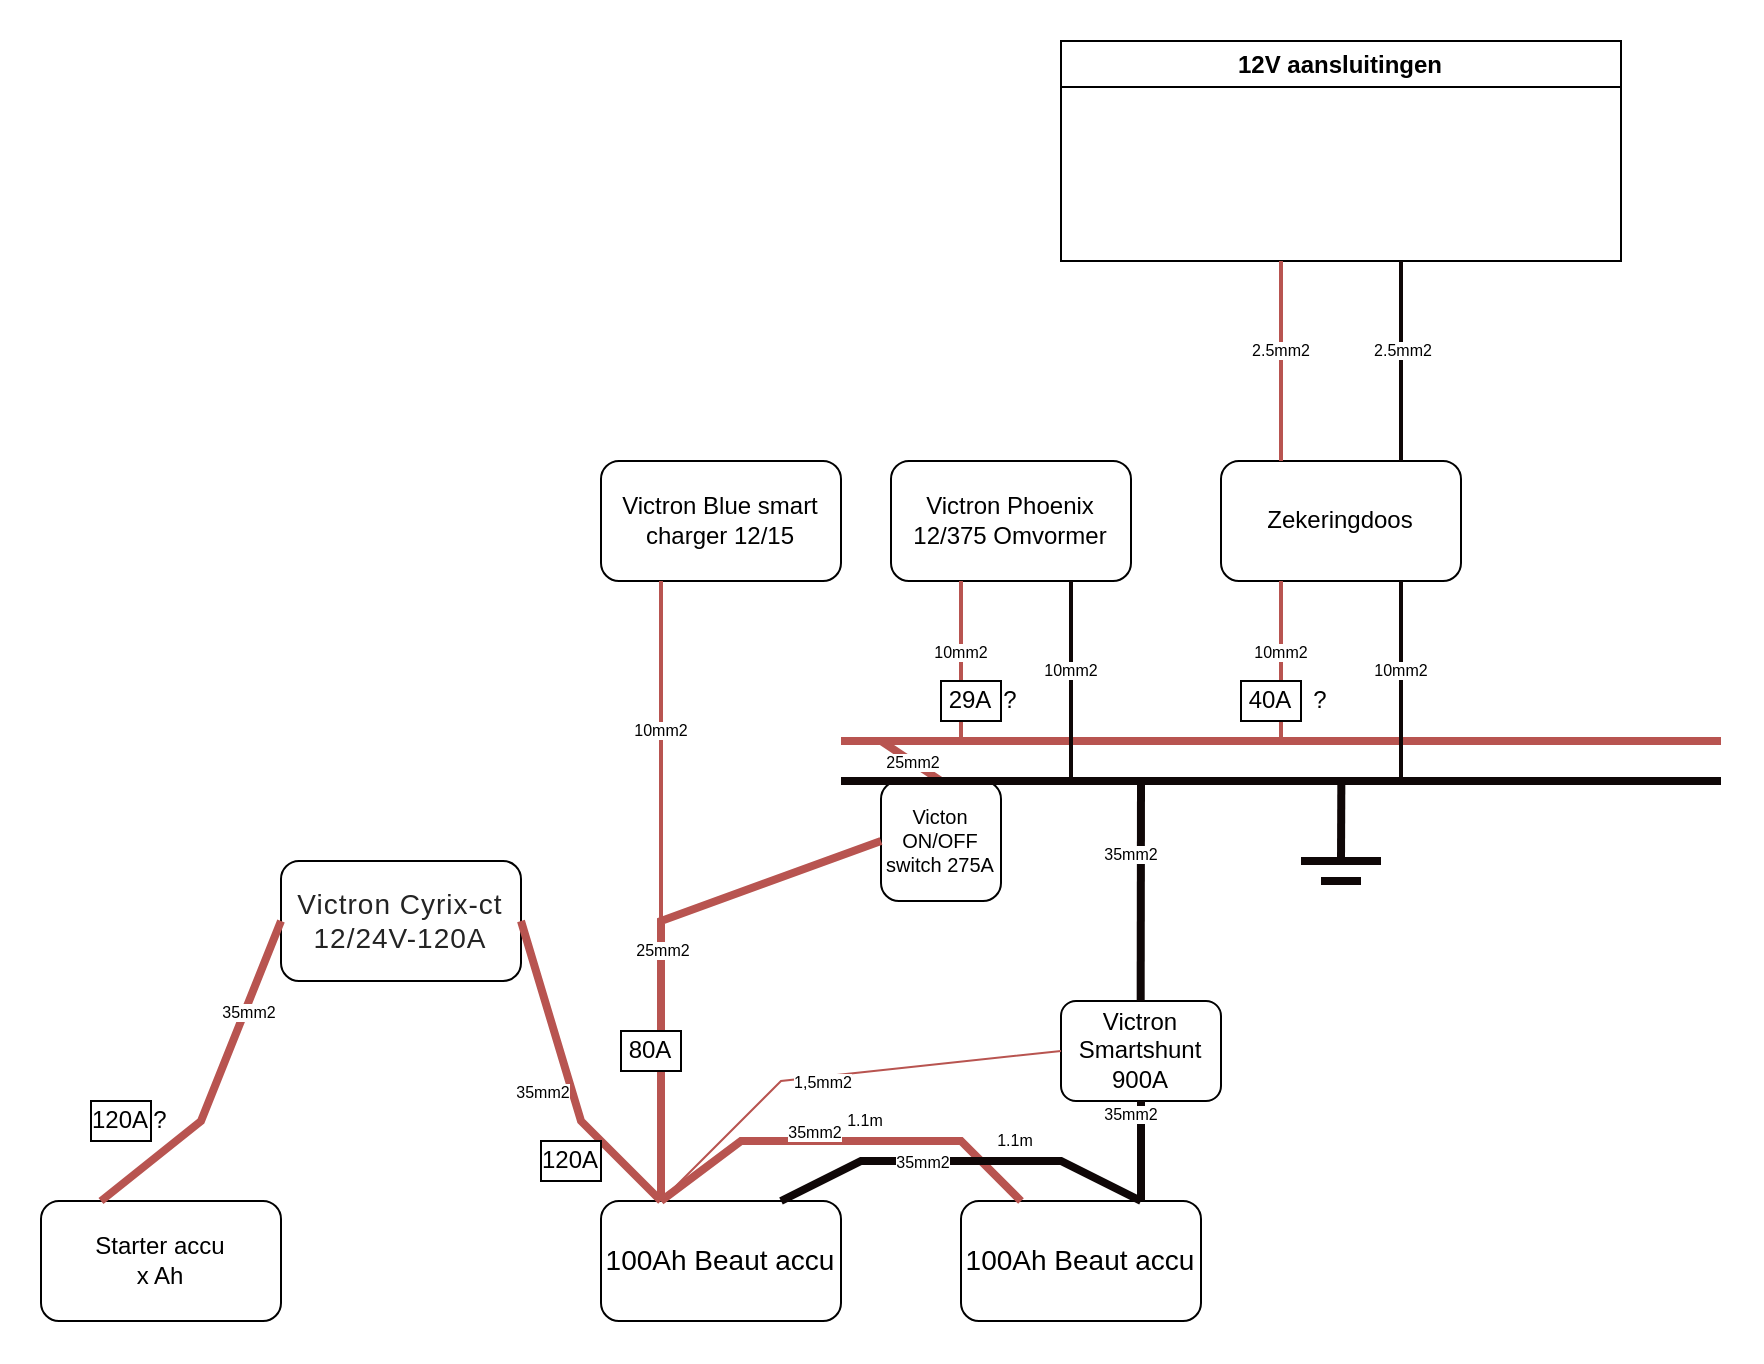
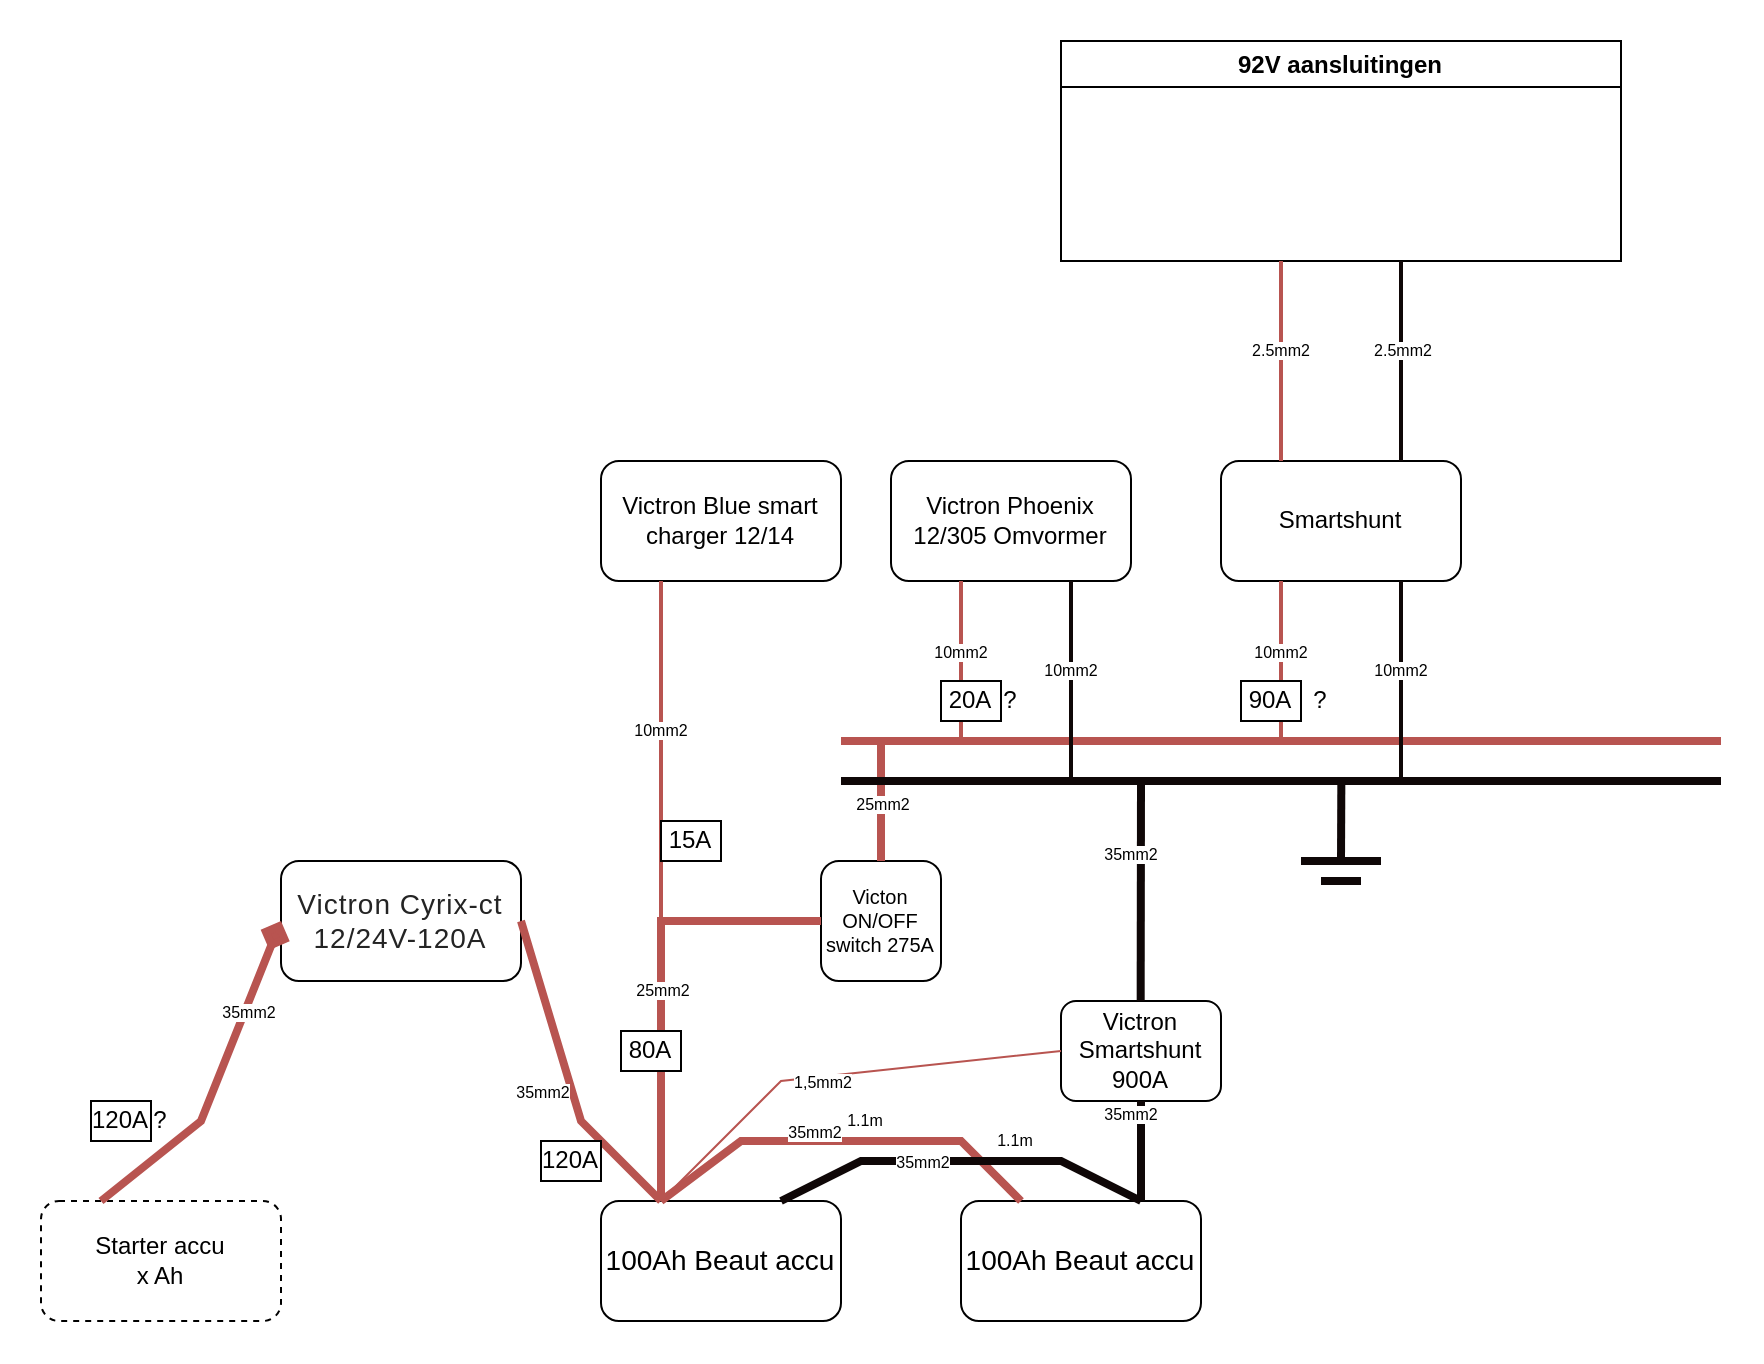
- <mxCell id="53" value="12V aansluitingen" style="swimlane;" parent="1" vertex="1"><mxGeometry x="530" y="20" width="280" height="110" as="geometry" /></mxCell>
+ <mxCell id="53" value="92V aansluitingen" style="swimlane;" parent="1" vertex="1"><mxGeometry x="530" y="20" width="280" height="110" as="geometry" /></mxCell>
- <mxCell id="8" value="Victron Blue smart charger 12/15" style="rounded=1;whiteSpace=wrap;html=1;fontFamily=Helvetica;fontSize=12;" parent="1" vertex="1"><mxGeometry x="300" y="230" width="120" height="60" as="geometry" /></mxCell>
+ <mxCell id="8" value="Victron Blue smart charger 12/14" style="rounded=1;whiteSpace=wrap;html=1;fontFamily=Helvetica;fontSize=12;" parent="1" vertex="1"><mxGeometry x="300" y="230" width="120" height="60" as="geometry" /></mxCell>
- <mxCell id="9" value="Victron Phoenix 12/375 Omvormer" style="rounded=1;whiteSpace=wrap;html=1;fontFamily=Helvetica;fontSize=12;" parent="1" vertex="1"><mxGeometry x="445" y="230" width="120" height="60" as="geometry" /></mxCell>
+ <mxCell id="9" value="Victron Phoenix 12/305 Omvormer" style="rounded=1;whiteSpace=wrap;html=1;fontFamily=Helvetica;fontSize=12;" parent="1" vertex="1"><mxGeometry x="445" y="230" width="120" height="60" as="geometry" /></mxCell>
- <mxCell id="44" value="Zekeringdoos" style="rounded=1;whiteSpace=wrap;html=1;" parent="1" vertex="1"><mxGeometry x="610" y="230" width="120" height="60" as="geometry" /></mxCell>
+ <mxCell id="44" value="Smartshunt" style="rounded=1;whiteSpace=wrap;html=1;" parent="1" vertex="1"><mxGeometry x="610" y="230" width="120" height="60" as="geometry" /></mxCell>
- <mxCell id="50" value="29A" style="rounded=0;whiteSpace=wrap;html=1;fontFamily=Helvetica;fontSize=12;" parent="1" vertex="1"><mxGeometry x="470" y="340" width="30" height="20" as="geometry" /></mxCell>
+ <mxCell id="50" value="20A" style="rounded=0;whiteSpace=wrap;html=1;fontFamily=Helvetica;fontSize=12;" parent="1" vertex="1"><mxGeometry x="470" y="340" width="30" height="20" as="geometry" /></mxCell>
- <mxCell id="47" value="40A" style="rounded=0;whiteSpace=wrap;html=1;fontFamily=Helvetica;fontSize=12;" parent="1" vertex="1"><mxGeometry x="620" y="340" width="30" height="20" as="geometry" /></mxCell>
+ <mxCell id="47" value="90A" style="rounded=0;whiteSpace=wrap;html=1;fontFamily=Helvetica;fontSize=12;" parent="1" vertex="1"><mxGeometry x="620" y="340" width="30" height="20" as="geometry" /></mxCell>
+ <mxCell id="25" value="15A" style="rounded=0;whiteSpace=wrap;html=1;fontFamily=Helvetica;fontSize=12;" parent="1" vertex="1"><mxGeometry x="330" y="410" width="30" height="20" as="geometry" /></mxCell>
- <mxCell id="7" value="Victon ON/OFF switch 275A" style="rounded=1;whiteSpace=wrap;html=1;fontFamily=Helvetica;fontSize=10;" parent="1" vertex="1"><mxGeometry x="440" y="390" width="60" height="60" as="geometry" /></mxCell>
+ <mxCell id="7" value="Victon ON/OFF switch 275A" style="rounded=1;whiteSpace=wrap;html=1;fontFamily=Helvetica;fontSize=10;" parent="1" vertex="1"><mxGeometry x="410" y="430" width="60" height="60" as="geometry" /></mxCell>
- <mxCell id="10" value="" style="endArrow=none;html=1;rounded=0;fontFamily=Helvetica;fontSize=12;exitX=0.25;exitY=0;exitDx=0;exitDy=0;entryX=0;entryY=0.5;entryDx=0;entryDy=0;fillColor=#f8cecc;strokeColor=#b85450;strokeWidth=4;" parent="1" source="2" target="3" edge="1"><mxGeometry width="50" height="50" relative="1" as="geometry"><mxPoint x="520" y="630" as="sourcePoint" /><mxPoint x="570" y="580" as="targetPoint" /><Array as="points"><mxPoint x="100" y="560" /></Array></mxGeometry></mxCell>
+ <mxCell id="10" value="" style="endArrow=diamond;html=1;rounded=0;fontFamily=Helvetica;fontSize=12;exitX=0.25;exitY=0;exitDx=0;exitDy=0;entryX=0;entryY=0.5;entryDx=0;entryDy=0;fillColor=#f8cecc;strokeColor=#b85450;strokeWidth=4;" parent="1" source="2" target="3" edge="1"><mxGeometry width="50" height="50" relative="1" as="geometry"><mxPoint x="520" y="630" as="sourcePoint" /><mxPoint x="570" y="580" as="targetPoint" /><Array as="points"><mxPoint x="100" y="560" /></Array></mxGeometry></mxCell>
- <mxCell id="2" value="Starter accu&lt;br&gt;x Ah" style="rounded=1;whiteSpace=wrap;html=1;" parent="1" vertex="1"><mxGeometry y="600" width="120" height="60" as="geometry" x="20" /></mxCell>
+ <mxCell id="2" value="Starter accu&lt;br&gt;x Ah" style="rounded=1;whiteSpace=wrap;html=1;dashed=1;" parent="1" vertex="1"><mxGeometry y="600" width="120" height="60" as="geometry" x="20" /></mxCell>
